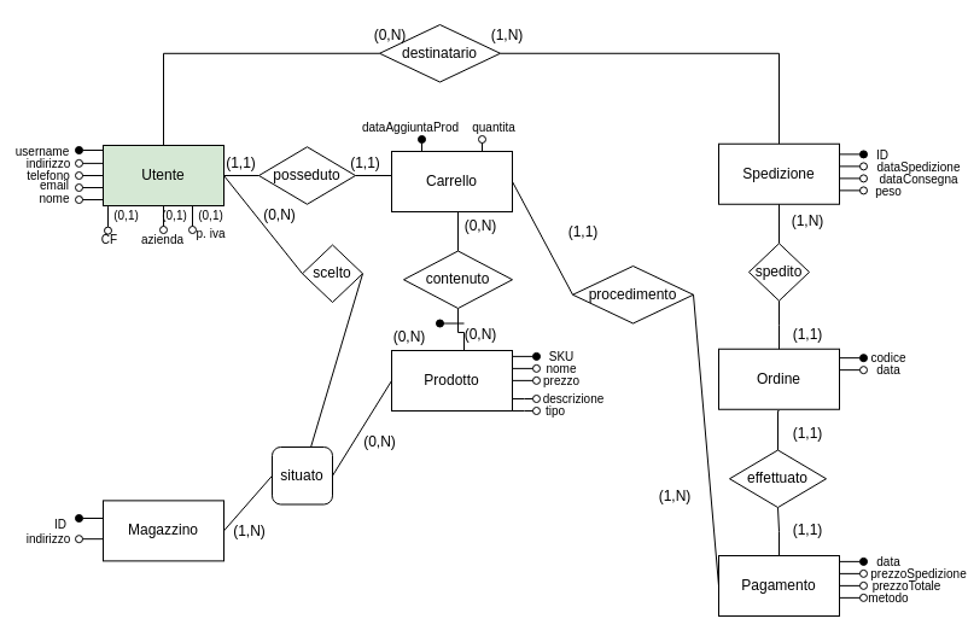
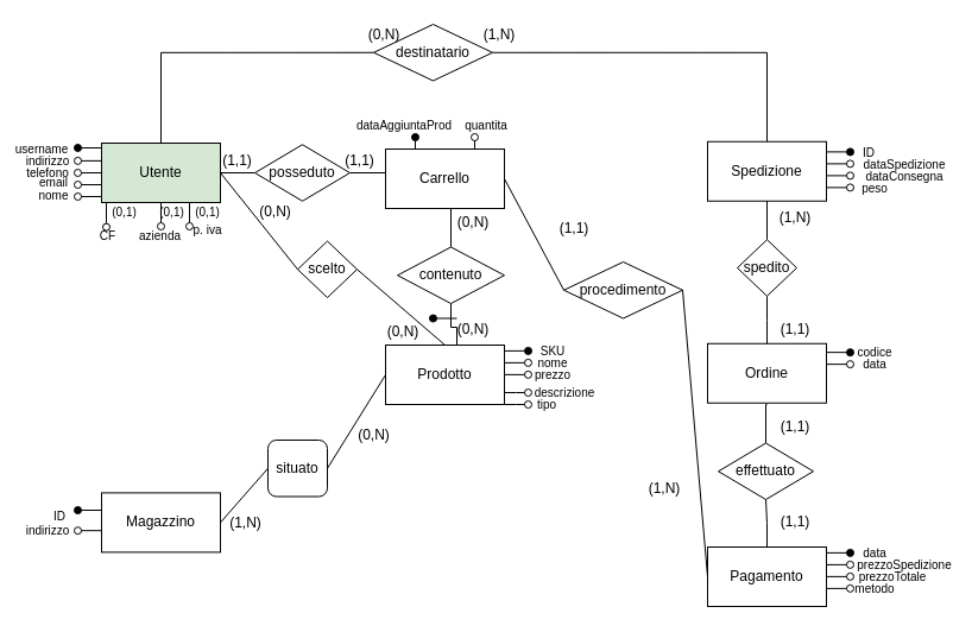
- <mxCell id="23" value="" style="endArrow=none;html=1;rounded=0;exitX=1;exitY=0.5;exitDx=0;exitDy=0;" parent="1" source="12" target="13" edge="1"><mxGeometry width="50" height="50" relative="1" as="geometry"><mxPoint x="310" y="207.5" as="sourcePoint" /><mxPoint x="365" y="276.5" as="targetPoint" /></mxGeometry></mxCell>
+ <mxCell id="23" value="" style="endArrow=none;html=1;rounded=0;exitX=1;exitY=0.5;exitDx=0;exitDy=0;entryX=0.5;entryY=0;entryDx=0;entryDy=0;" parent="1" source="12" target="11" edge="1"><mxGeometry width="50" height="50" relative="1" as="geometry"><mxPoint x="310" y="207.5" as="sourcePoint" /><mxPoint x="365" y="276.5" as="targetPoint" /></mxGeometry></mxCell>
